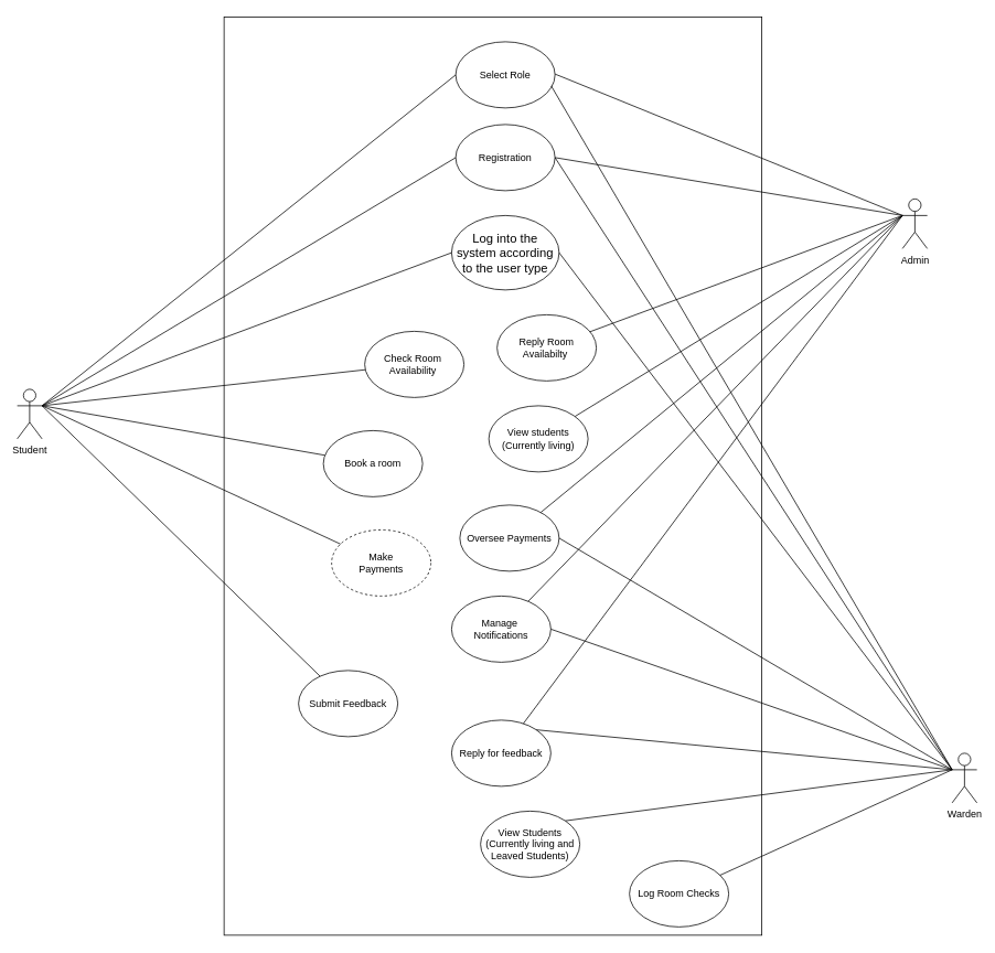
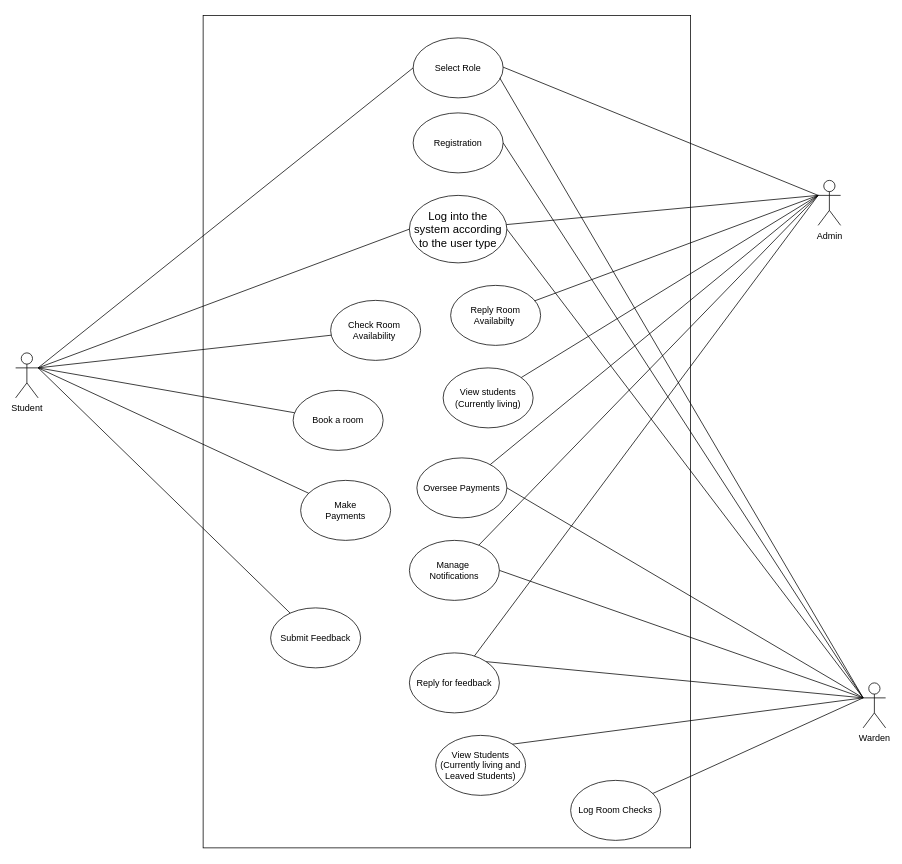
- <mxCell id="37" value="" style="endArrow=none;html=1;rounded=0;exitX=1;exitY=0.5;exitDx=0;exitDy=0;entryX=0;entryY=0.333;entryDx=0;entryDy=0;entryPerimeter=0;" edge="1" parent="1" source="4" target="10"><mxGeometry width="50" height="50" relative="1" as="geometry"><mxPoint x="680" y="99" as="sourcePoint" /><mxPoint x="1090" y="250" as="targetPoint" /></mxGeometry></mxCell>
+ <mxCell id="24" value="" style="endArrow=none;html=1;rounded=0;entryX=0;entryY=0.333;entryDx=0;entryDy=0;entryPerimeter=0;" parent="1" source="5" edge="1" target="10"><mxGeometry width="50" height="50" relative="1" as="geometry"><mxPoint x="960" y="510" as="sourcePoint" /><mxPoint x="1060" y="500" as="targetPoint" /></mxGeometry></mxCell>
- <mxCell id="19" value="" style="endArrow=none;html=1;rounded=0;entryX=0;entryY=0.5;entryDx=0;entryDy=0;exitX=1;exitY=0.333;exitDx=0;exitDy=0;exitPerimeter=0;" parent="1" target="4" edge="1" source="2"><mxGeometry width="50" height="50" relative="1" as="geometry"><mxPoint x="140" y="680" as="sourcePoint" /><mxPoint x="190" y="630" as="targetPoint" /></mxGeometry></mxCell>
- <mxCell id="9" value="Make&lt;div&gt;Payments&lt;/div&gt;" style="ellipse;whiteSpace=wrap;html=1;fillColor=none;dashed=1;" parent="1" vertex="1"><mxGeometry x="400" y="640" width="120" height="80" as="geometry" /></mxCell>
+ <mxCell id="9" value="Make&lt;div&gt;Payments&lt;/div&gt;" style="ellipse;whiteSpace=wrap;html=1;fillColor=none;" parent="1" vertex="1"><mxGeometry x="400" y="640" width="120" height="80" as="geometry" /></mxCell>
